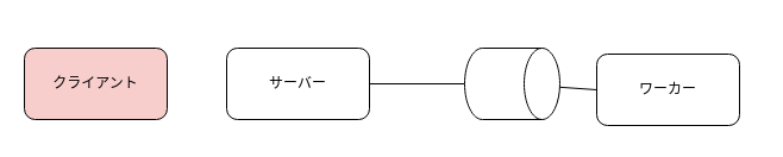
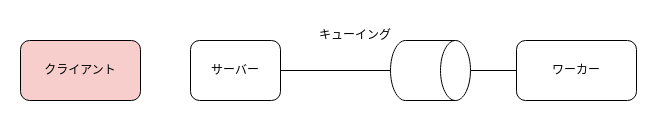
+ <mxCell id="8" value="キューイング" style="text;html=1;strokeColor=none;fillColor=none;align=center;verticalAlign=middle;whiteSpace=wrap;rounded=0;" parent="1" vertex="1"><mxGeometry x="310" y="20" width="90" height="30" as="geometry" /></mxCell>
- <mxCell id="3" value="サーバー" style="rounded=1;whiteSpace=wrap;html=1;" parent="1" vertex="1"><mxGeometry x="190" y="40" width="120" height="60" as="geometry" /></mxCell>
+ <mxCell id="3" value="サーバー" style="rounded=1;whiteSpace=wrap;html=1;" parent="1" vertex="1"><mxGeometry x="190" y="40" width="90" height="60" as="geometry" /></mxCell>
- <mxCell id="7" value="ワーカー" style="rounded=1;whiteSpace=wrap;html=1;" parent="1" vertex="1"><mxGeometry x="501" y="45" width="120" height="60" as="geometry" /></mxCell>
+ <mxCell id="7" value="ワーカー" style="rounded=1;whiteSpace=wrap;html=1;" parent="1" vertex="1"><mxGeometry x="516" y="40" width="120" height="60" as="geometry" /></mxCell>
